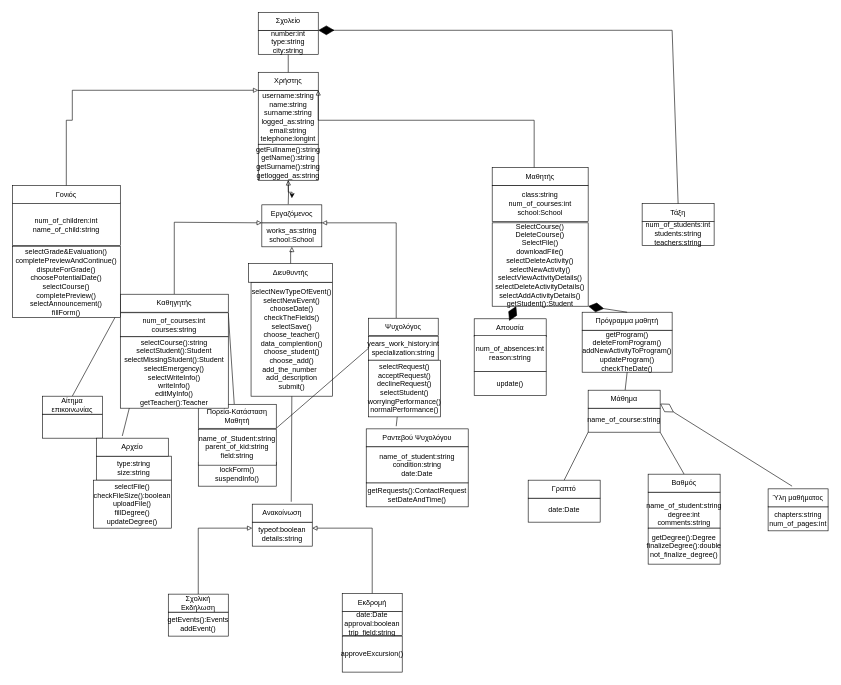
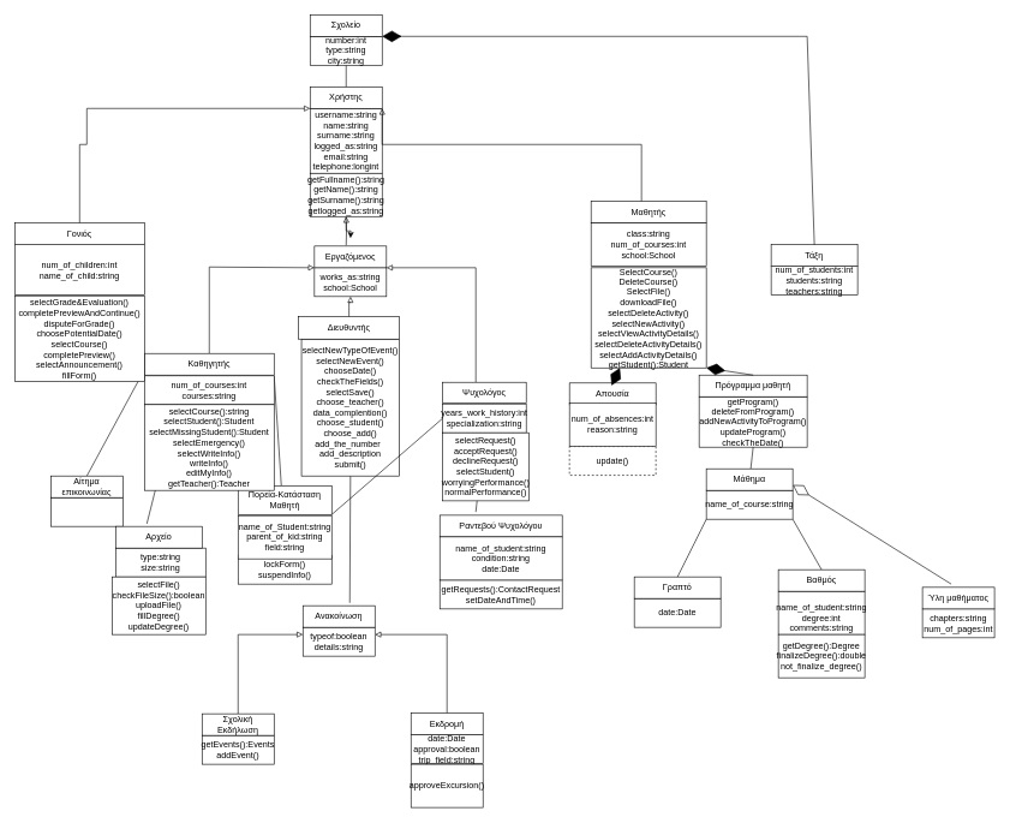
- <mxCell id="55" value="update()" style="rounded=0;whiteSpace=wrap;html=1;" parent="1" vertex="1"><mxGeometry x="790" y="619" width="120" height="40" as="geometry" /></mxCell>
+ <mxCell id="55" value="update()" style="rounded=0;whiteSpace=wrap;html=1;dashed=1;" parent="1" vertex="1"><mxGeometry x="790" y="619" width="120" height="40" as="geometry" /></mxCell>
